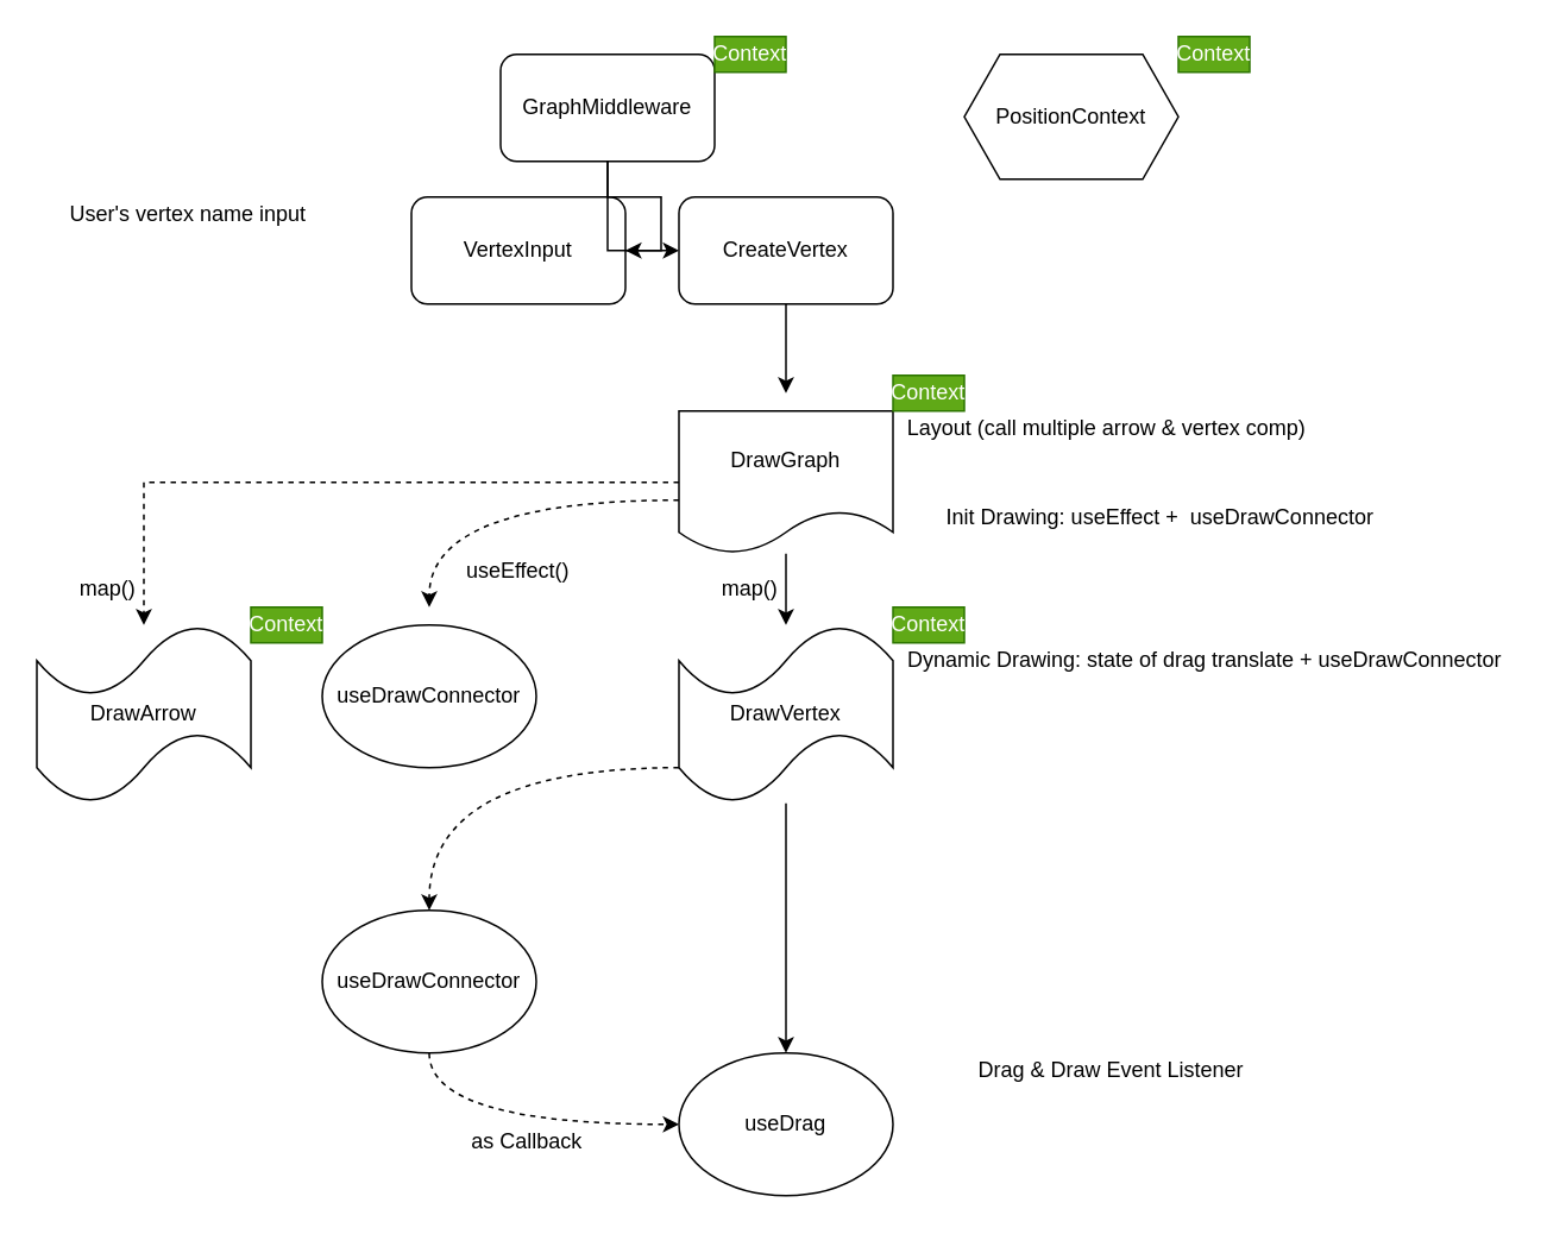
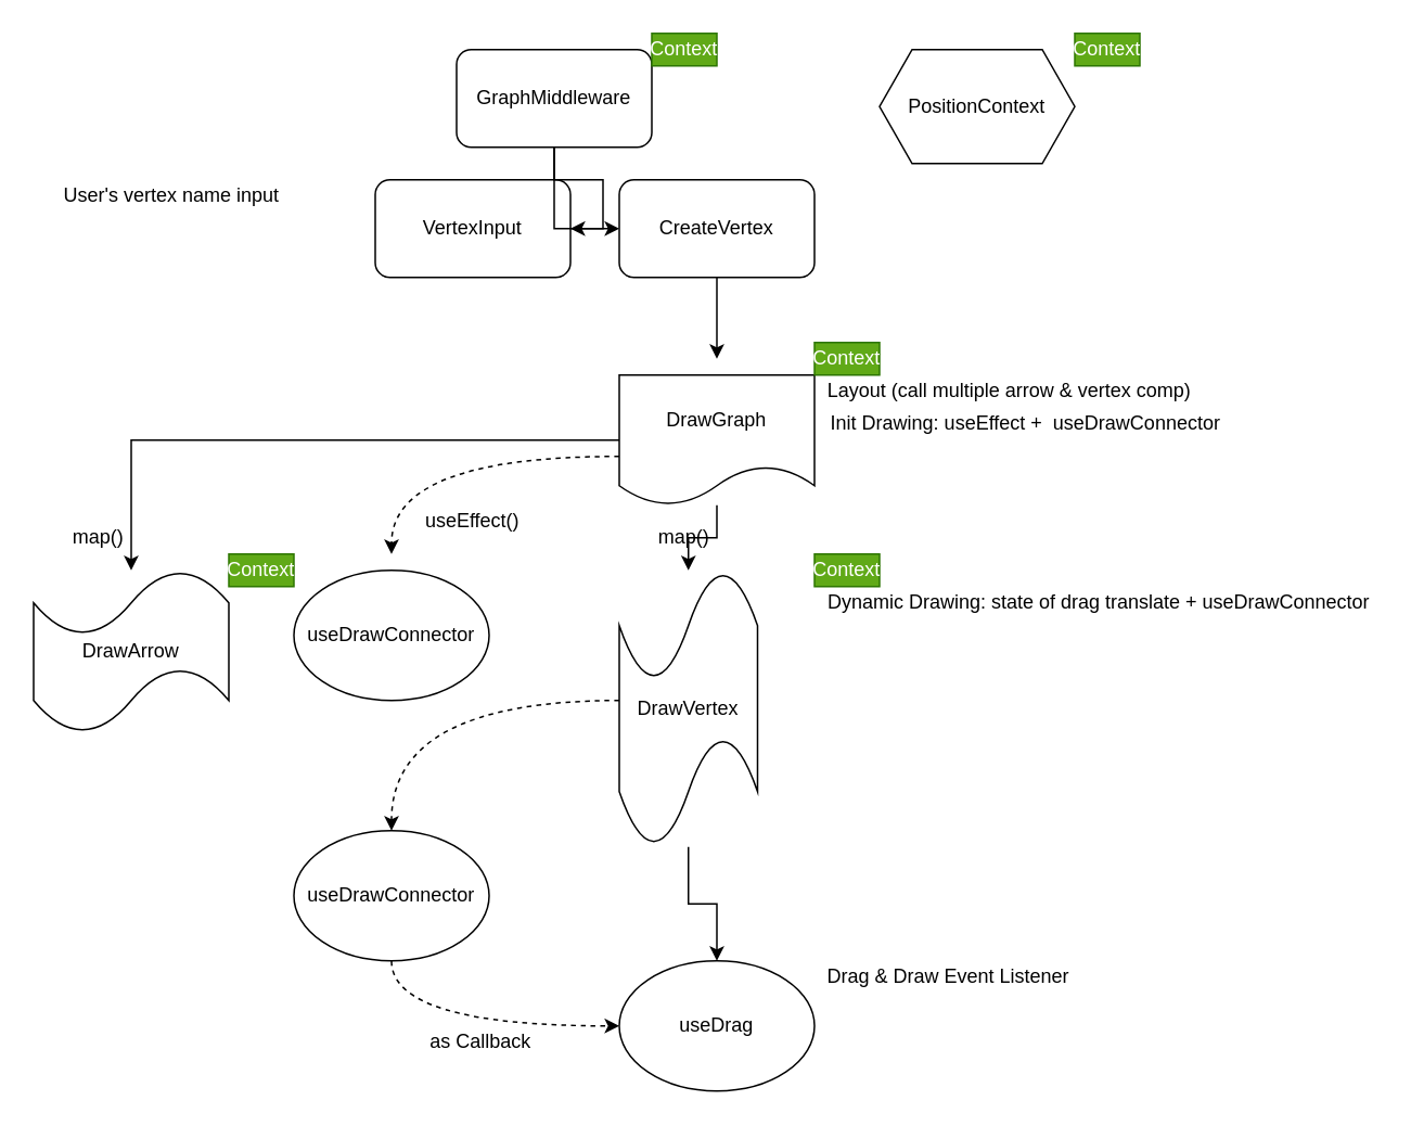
- <mxCell id="12" style="edgeStyle=orthogonalEdgeStyle;rounded=0;orthogonalLoop=1;jettySize=auto;html=1;dashed=1;" parent="1" source="14" target="18" edge="1"><mxGeometry relative="1" as="geometry" /></mxCell>
+ <mxCell id="12" style="edgeStyle=orthogonalEdgeStyle;rounded=0;orthogonalLoop=1;jettySize=auto;html=1;" parent="1" source="14" target="18" edge="1"><mxGeometry relative="1" as="geometry" /></mxCell>
- <mxCell id="9" value="Init Drawing: useEffect +&amp;nbsp; useDrawConnector" style="text;html=1;strokeColor=none;fillColor=none;align=center;verticalAlign=middle;whiteSpace=wrap;rounded=0;" parent="1" vertex="1"><mxGeometry x="525" y="280" width="250" height="20" as="geometry" /></mxCell>
+ <mxCell id="9" value="Init Drawing: useEffect +&amp;nbsp; useDrawConnector" style="text;html=1;strokeColor=none;fillColor=none;align=center;verticalAlign=middle;whiteSpace=wrap;rounded=0;" parent="1" vertex="1"><mxGeometry x="505" y="250" width="250" height="20" as="geometry" /></mxCell>
- <mxCell id="17" value="DrawVertex&lt;br&gt;" style="shape=tape;whiteSpace=wrap;html=1;" parent="1" vertex="1"><mxGeometry x="380" y="350" width="120" height="100" as="geometry" /></mxCell>
+ <mxCell id="17" value="DrawVertex&lt;br&gt;" style="shape=tape;whiteSpace=wrap;html=1;" parent="1" vertex="1"><mxGeometry x="380" y="350" width="85" height="170" as="geometry" /></mxCell>
- <mxCell id="19" value="Drag &amp;amp; Draw Event Listener" style="text;html=1;strokeColor=none;fillColor=none;align=center;verticalAlign=middle;whiteSpace=wrap;rounded=0;" parent="1" vertex="1"><mxGeometry x="545" y="590" width="155" height="20" as="geometry" /></mxCell>
+ <mxCell id="19" value="Drag &amp;amp; Draw Event Listener" style="text;html=1;strokeColor=none;fillColor=none;align=center;verticalAlign=middle;whiteSpace=wrap;rounded=0;" parent="1" vertex="1"><mxGeometry x="505" y="590" width="155" height="20" as="geometry" /></mxCell>
